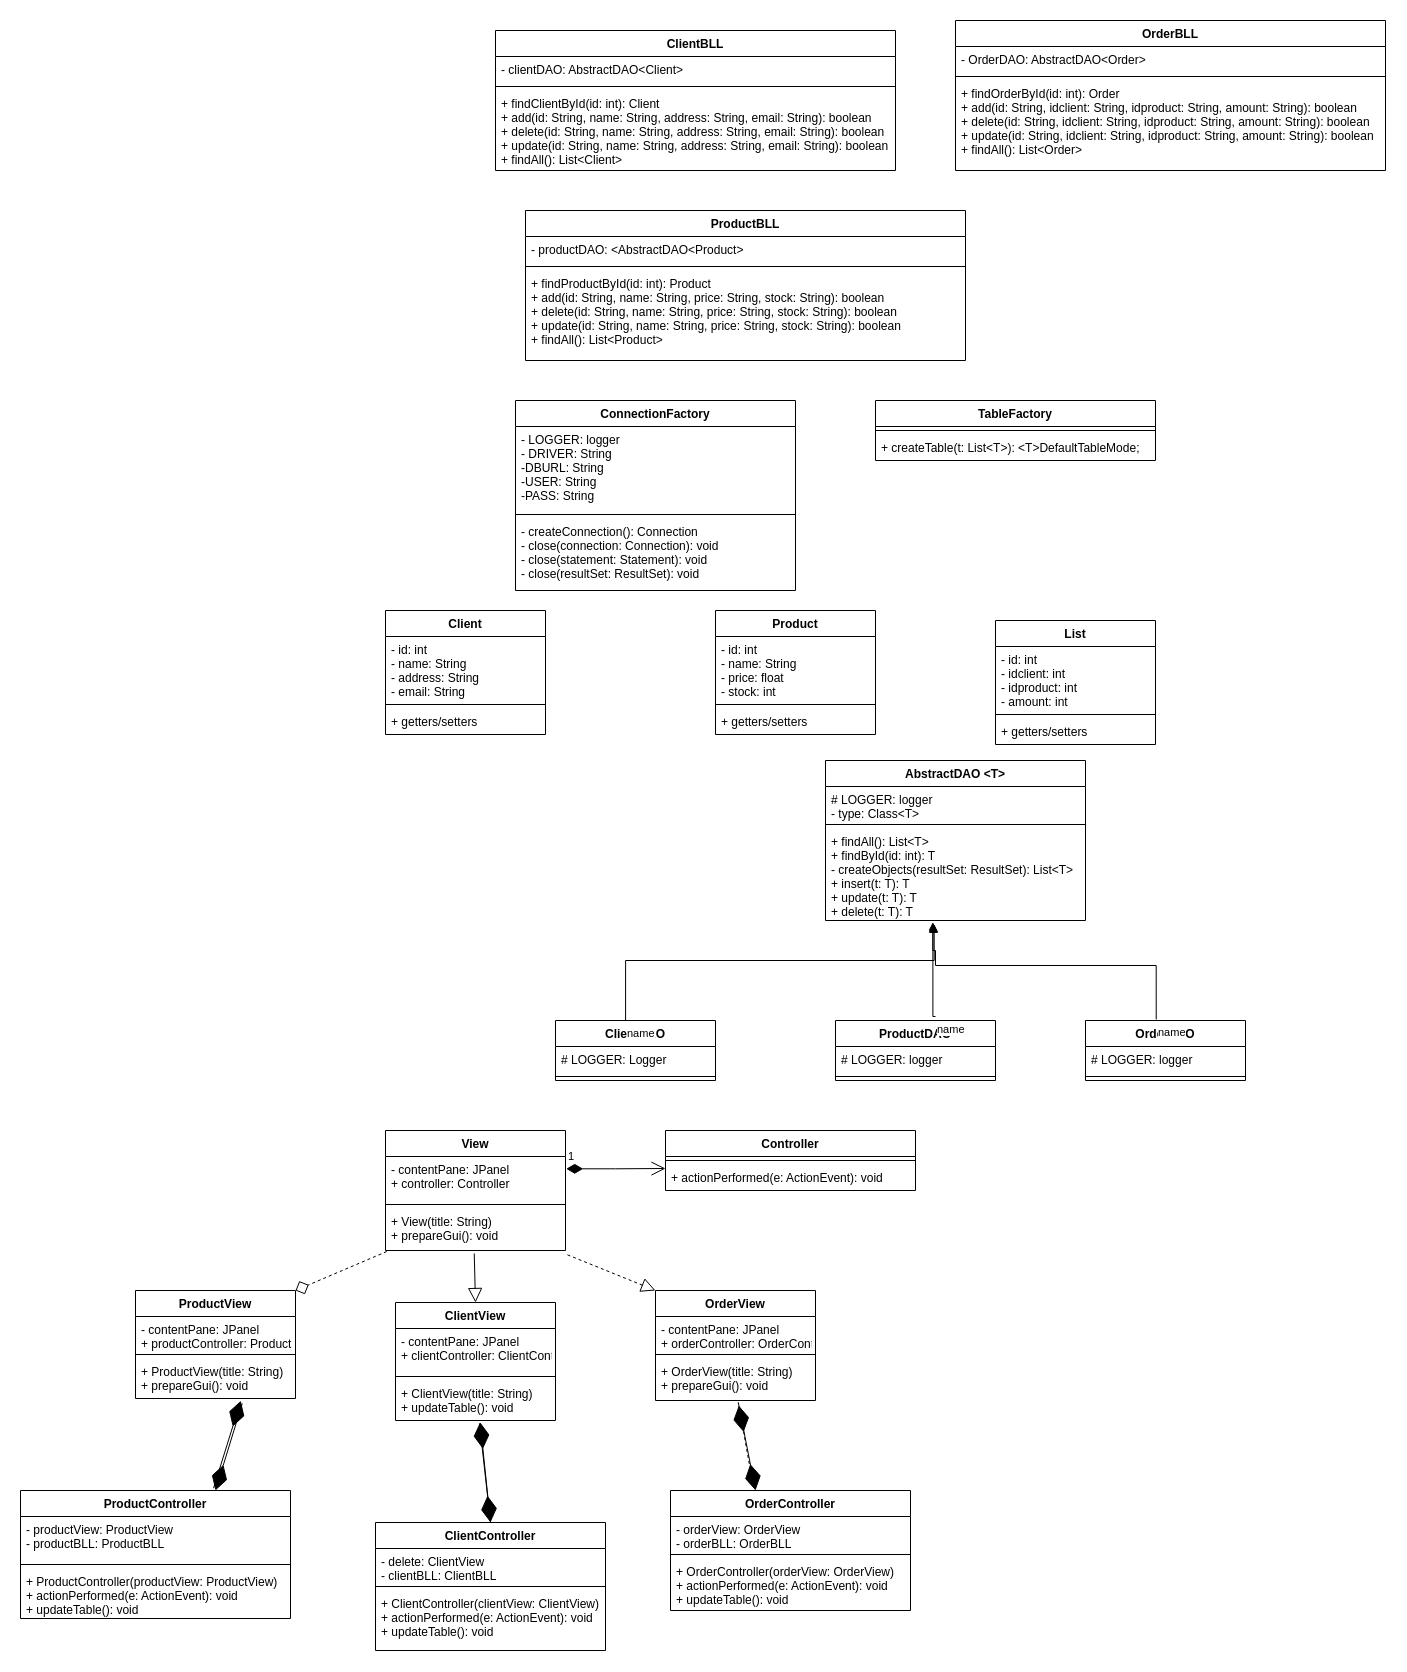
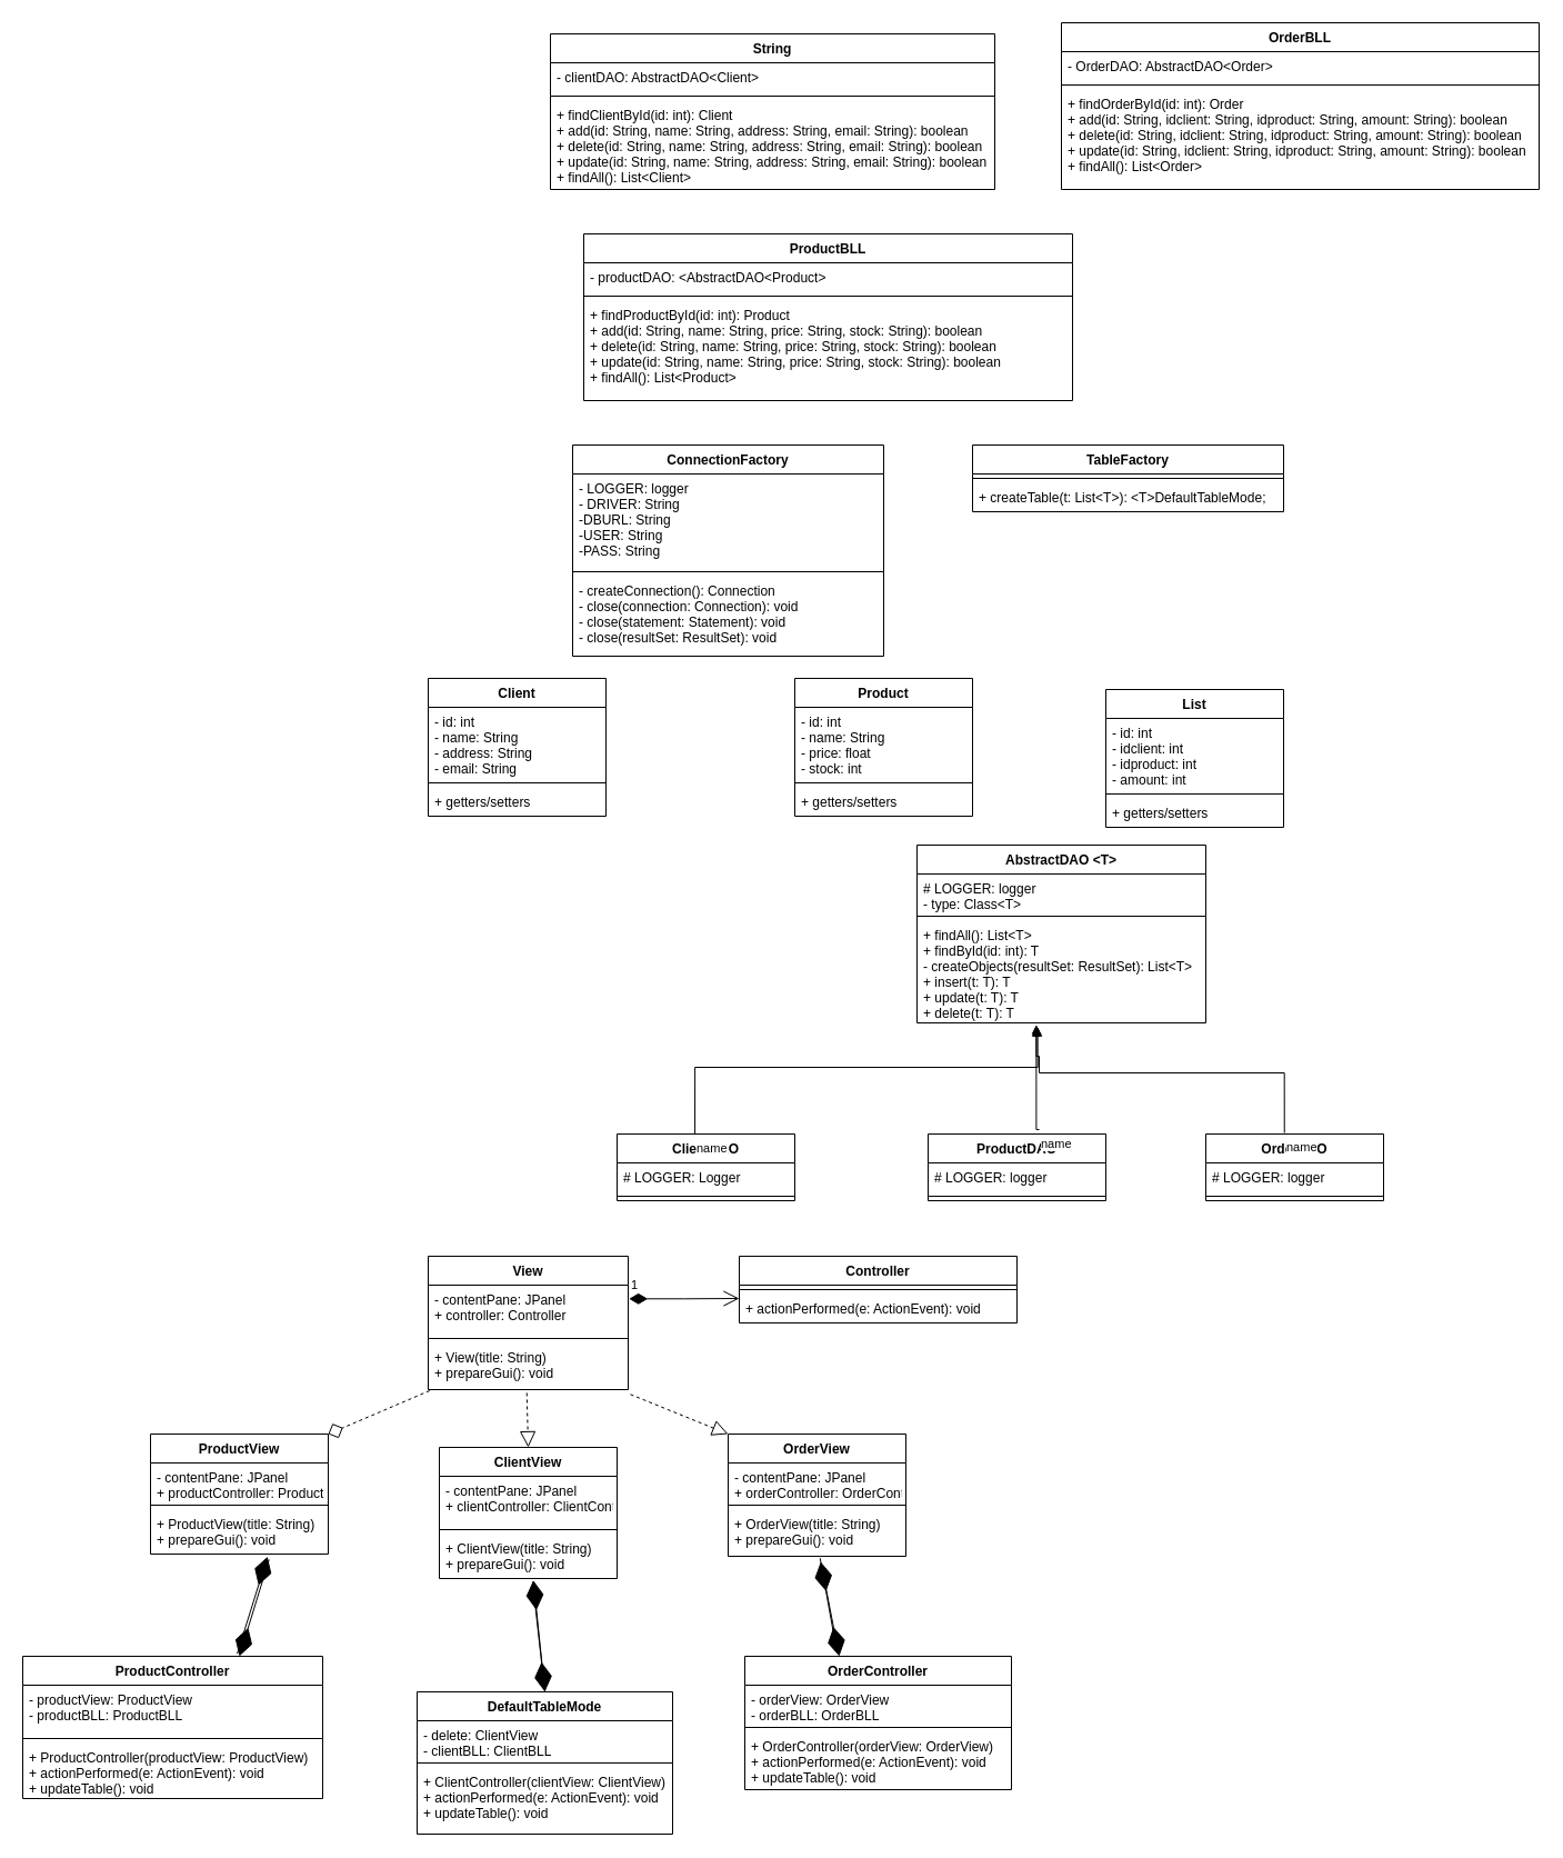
- <mxCell id="29" value="ClientBLL" style="swimlane;fontStyle=1;align=center;verticalAlign=top;childLayout=stackLayout;horizontal=1;startSize=26;horizontalStack=0;resizeParent=1;resizeParentMax=0;resizeLast=0;collapsible=1;marginBottom=0;" vertex="1" parent="1"><mxGeometry x="495" y="30" width="400" height="140" as="geometry" /></mxCell>
+ <mxCell id="29" value="String" style="swimlane;fontStyle=1;align=center;verticalAlign=top;childLayout=stackLayout;horizontal=1;startSize=26;horizontalStack=0;resizeParent=1;resizeParentMax=0;resizeLast=0;collapsible=1;marginBottom=0;" vertex="1" parent="1"><mxGeometry x="495" y="30" width="400" height="140" as="geometry" /></mxCell>
- <mxCell id="78" value="" style="endArrow=block;dashed=0;endFill=0;endSize=12;html=1;rounded=0;entryX=0.5;entryY=0;entryDx=0;entryDy=0;exitX=0.493;exitY=1.071;exitDx=0;exitDy=0;exitPerimeter=0;" edge="1" parent="1" source="68" target="58"><mxGeometry width="160" relative="1" as="geometry"><mxPoint x="675" y="1510" as="sourcePoint" /><mxPoint x="835" y="1510" as="targetPoint" /></mxGeometry></mxCell>
+ <mxCell id="78" value="" style="endArrow=block;dashed=1;endFill=0;endSize=12;html=1;rounded=0;entryX=0.5;entryY=0;entryDx=0;entryDy=0;exitX=0.493;exitY=1.071;exitDx=0;exitDy=0;exitPerimeter=0;" edge="1" parent="1" source="68" target="58"><mxGeometry width="160" relative="1" as="geometry"><mxPoint x="675" y="1510" as="sourcePoint" /><mxPoint x="835" y="1510" as="targetPoint" /></mxGeometry></mxCell>
- <mxCell id="61" value="+ ClientView(title: String)&#10;+ updateTable(): void" style="text;strokeColor=none;fillColor=none;align=left;verticalAlign=top;spacingLeft=4;spacingRight=4;overflow=hidden;rotatable=0;points=[[0,0.5],[1,0.5]];portConstraint=eastwest;" vertex="1" parent="58"><mxGeometry y="78" width="160" height="40" as="geometry" /></mxCell>
+ <mxCell id="61" value="+ ClientView(title: String)&#10;+ prepareGui(): void" style="text;strokeColor=none;fillColor=none;align=left;verticalAlign=top;spacingLeft=4;spacingRight=4;overflow=hidden;rotatable=0;points=[[0,0.5],[1,0.5]];portConstraint=eastwest;" vertex="1" parent="58"><mxGeometry y="78" width="160" height="40" as="geometry" /></mxCell>
- <mxCell id="82" value="" style="endArrow=diamondThin;endFill=1;endSize=24;html=1;rounded=0;entryX=0.521;entryY=1.119;entryDx=0;entryDy=0;entryPerimeter=0;exitX=0.346;exitY=-0.025;exitDx=0;exitDy=0;exitPerimeter=0;dashed=1;" edge="1" parent="1" source="73" target="72"><mxGeometry width="160" relative="1" as="geometry"><mxPoint y="1450" as="sourcePoint" x="445" /><mxPoint x="605" y="1450" as="targetPoint" /></mxGeometry></mxCell>
+ <mxCell id="82" value="" style="endArrow=diamondThin;endFill=1;endSize=24;html=1;rounded=0;entryX=0.521;entryY=1.119;entryDx=0;entryDy=0;entryPerimeter=0;exitX=0.346;exitY=-0.025;exitDx=0;exitDy=0;exitPerimeter=0;" edge="1" parent="1" source="73" target="72"><mxGeometry width="160" relative="1" as="geometry"><mxPoint y="1450" as="sourcePoint" x="445" /><mxPoint x="605" y="1450" as="targetPoint" /></mxGeometry></mxCell>
- <mxCell id="50" value="ClientController" style="swimlane;fontStyle=1;align=center;verticalAlign=top;childLayout=stackLayout;horizontal=1;startSize=26;horizontalStack=0;resizeParent=1;resizeParentMax=0;resizeLast=0;collapsible=1;marginBottom=0;" vertex="1" parent="1"><mxGeometry x="375" y="1522" width="230" height="128" as="geometry" /></mxCell>
+ <mxCell id="50" value="DefaultTableMode" style="swimlane;fontStyle=1;align=center;verticalAlign=top;childLayout=stackLayout;horizontal=1;startSize=26;horizontalStack=0;resizeParent=1;resizeParentMax=0;resizeLast=0;collapsible=1;marginBottom=0;" vertex="1" parent="1"><mxGeometry x="375" y="1522" width="230" height="128" as="geometry" /></mxCell>
